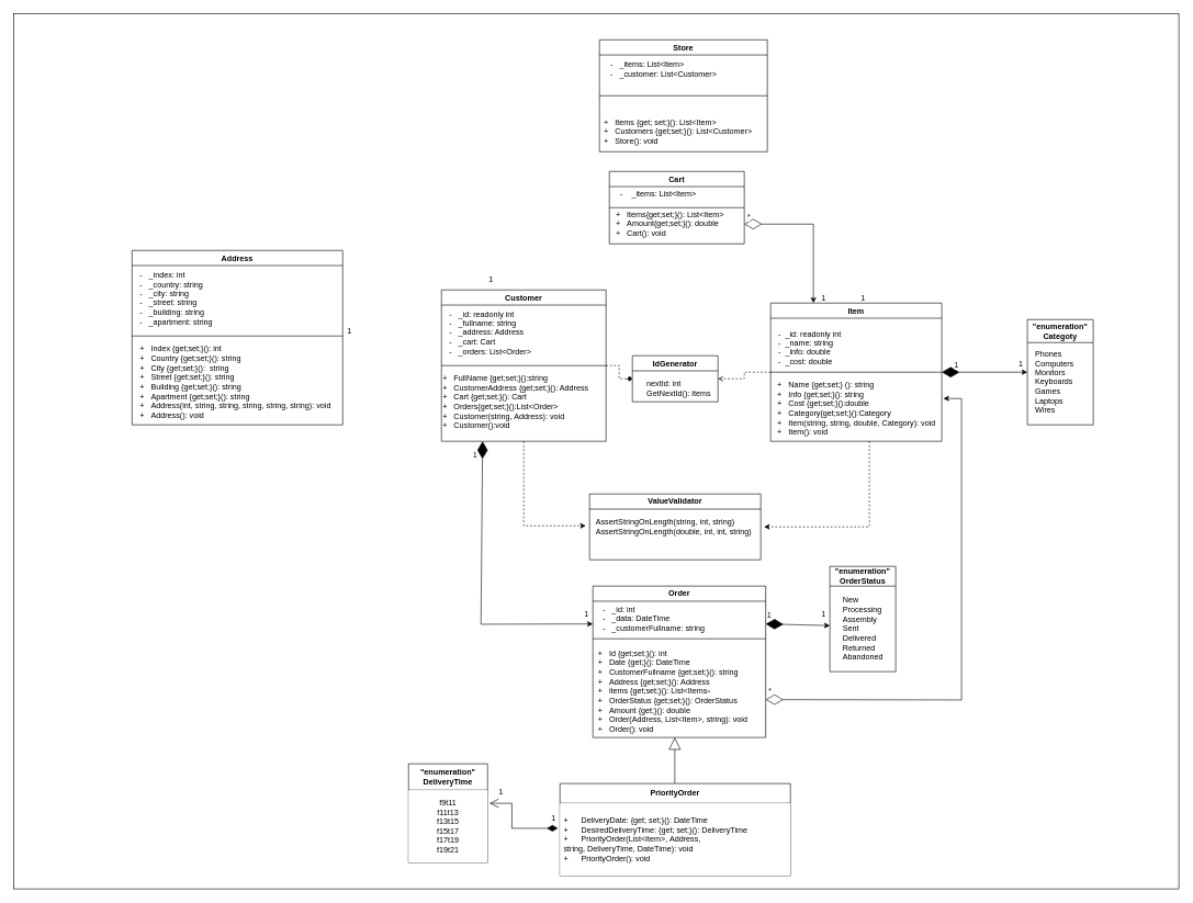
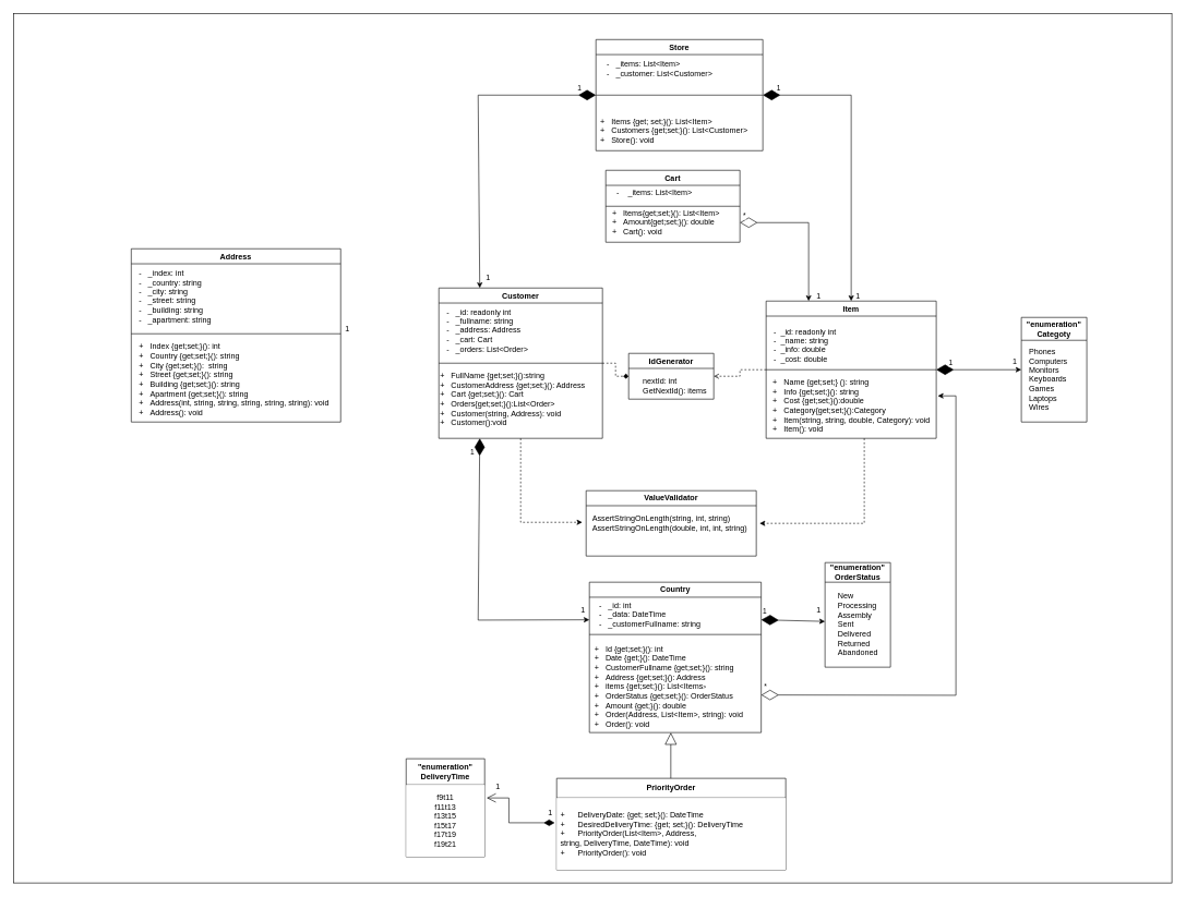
+ <mxCell id="49" value="" style="endArrow=diamondThin;endFill=1;endSize=24;html=1;rounded=0;entryX=1;entryY=0.5;entryDx=0;entryDy=0;exitX=0.5;exitY=0;exitDx=0;exitDy=0;startArrow=classic;startFill=1;" parent="1" source="6" target="22" edge="1"><mxGeometry width="160" relative="1" as="geometry"><mxPoint x="1250" y="140" as="sourcePoint" /><mxPoint x="1410" y="140" as="targetPoint" /><Array as="points"><mxPoint x="1300" y="145" /></Array></mxGeometry></mxCell>
+ <mxCell id="50" value="1" style="edgeLabel;html=1;align=center;verticalAlign=middle;resizable=0;points=[];" parent="49" vertex="1" connectable="0"><mxGeometry x="0.924" y="1" relative="1" as="geometry"><mxPoint x="6" y="-12" as="offset" /></mxGeometry></mxCell>
+ <mxCell id="51" value="" style="endArrow=diamondThin;endFill=1;endSize=24;html=1;rounded=0;entryX=0;entryY=0.5;entryDx=0;entryDy=0;exitX=0.25;exitY=0;exitDx=0;exitDy=0;startArrow=classic;startFill=1;" parent="1" source="12" target="22" edge="1"><mxGeometry width="160" relative="1" as="geometry"><mxPoint x="670" y="150" as="sourcePoint" /><mxPoint x="830" y="150" as="targetPoint" /><Array as="points"><mxPoint x="730" y="145" /></Array></mxGeometry></mxCell>
+ <mxCell id="52" value="1" style="edgeLabel;html=1;align=center;verticalAlign=middle;resizable=0;points=[];" parent="51" vertex="1" connectable="0"><mxGeometry x="0.926" relative="1" as="geometry"><mxPoint x="-7" y="-11" as="offset" /></mxGeometry></mxCell>
- <mxCell id="26" value="Order" style="swimlane;whiteSpace=wrap;html=1;" parent="1" vertex="1"><mxGeometry x="900" y="890" width="262.5" height="230" as="geometry"><mxRectangle x="357.5" y="770" width="70" height="30" as="alternateBounds" /></mxGeometry></mxCell>
+ <mxCell id="26" value="Country" style="swimlane;whiteSpace=wrap;html=1;" parent="1" vertex="1"><mxGeometry x="900" y="890" width="262.5" height="230" as="geometry"><mxRectangle x="357.5" y="770" width="70" height="30" as="alternateBounds" /></mxGeometry></mxCell>
